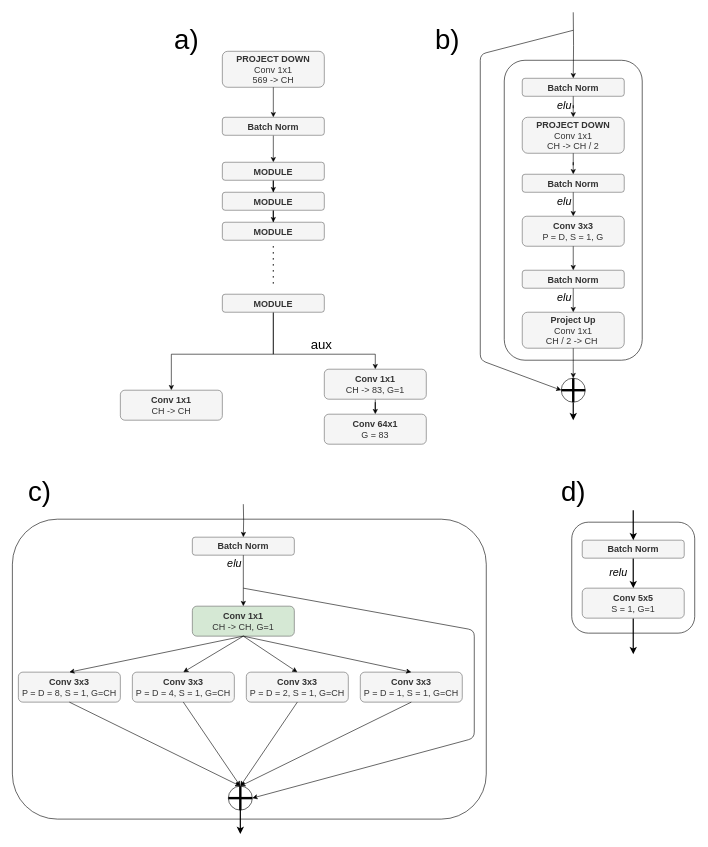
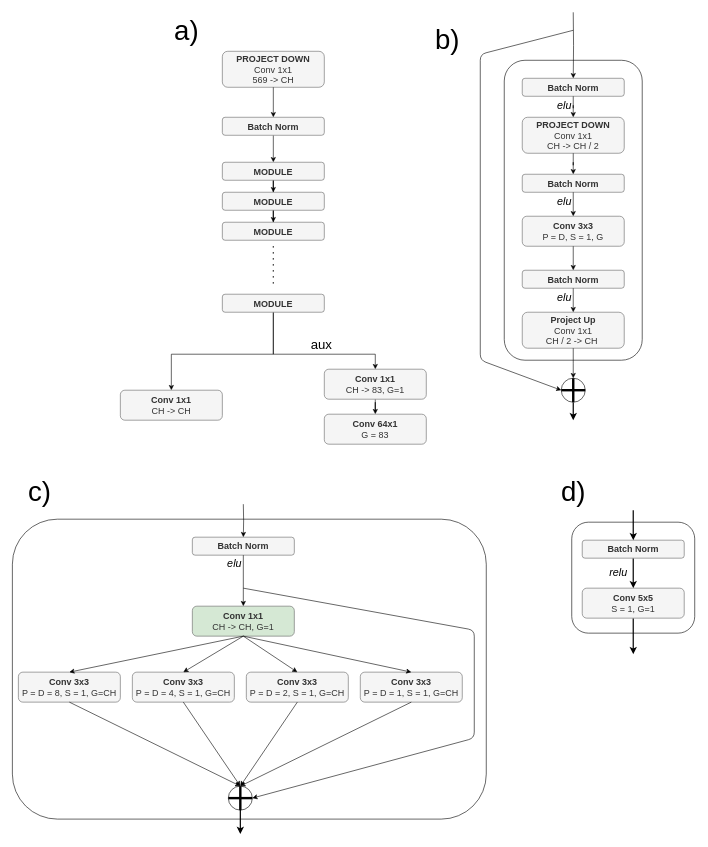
- <mxCell id="58" value="a)" style="text;html=1;align=center;verticalAlign=middle;resizable=0;points=[];autosize=1;fontSize=46;" parent="1" vertex="1"><mxGeometry x="280" y="35" width="60" height="60" as="geometry" /></mxCell>
+ <mxCell id="58" value="a)" style="text;html=1;align=center;verticalAlign=middle;resizable=0;points=[];autosize=1;fontSize=46;" parent="1" vertex="1"><mxGeometry x="280" y="20" width="60" height="60" as="geometry" /></mxCell>
